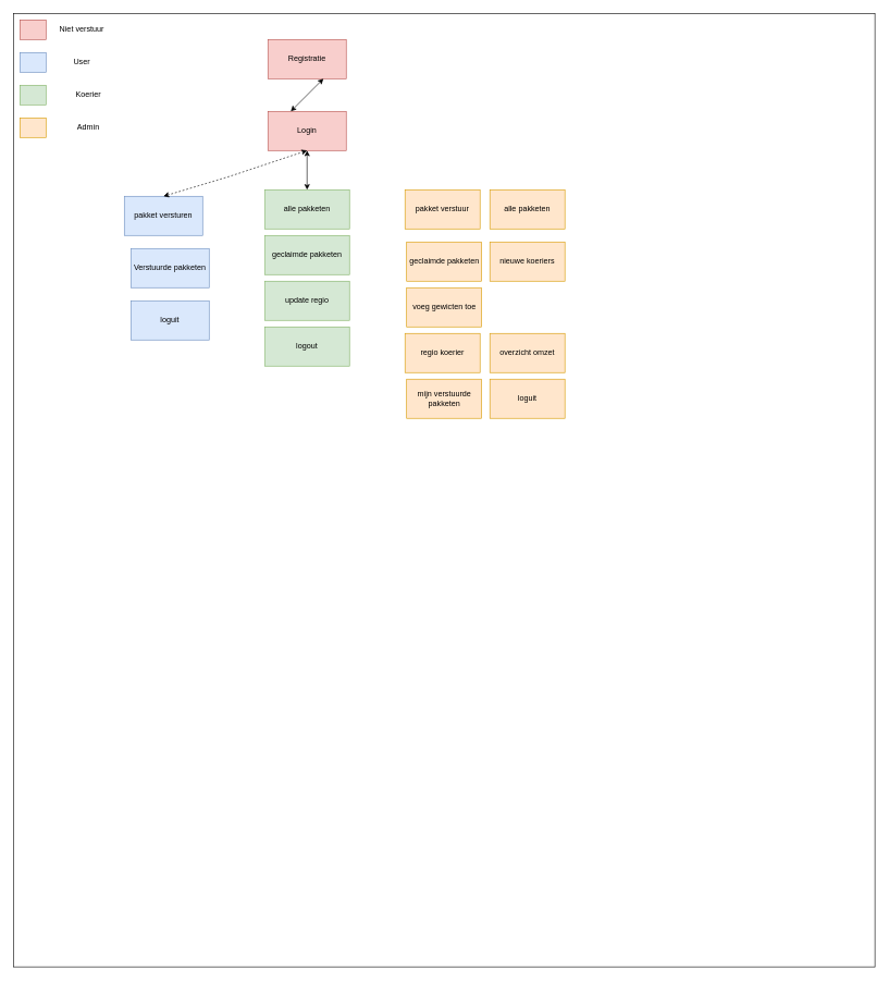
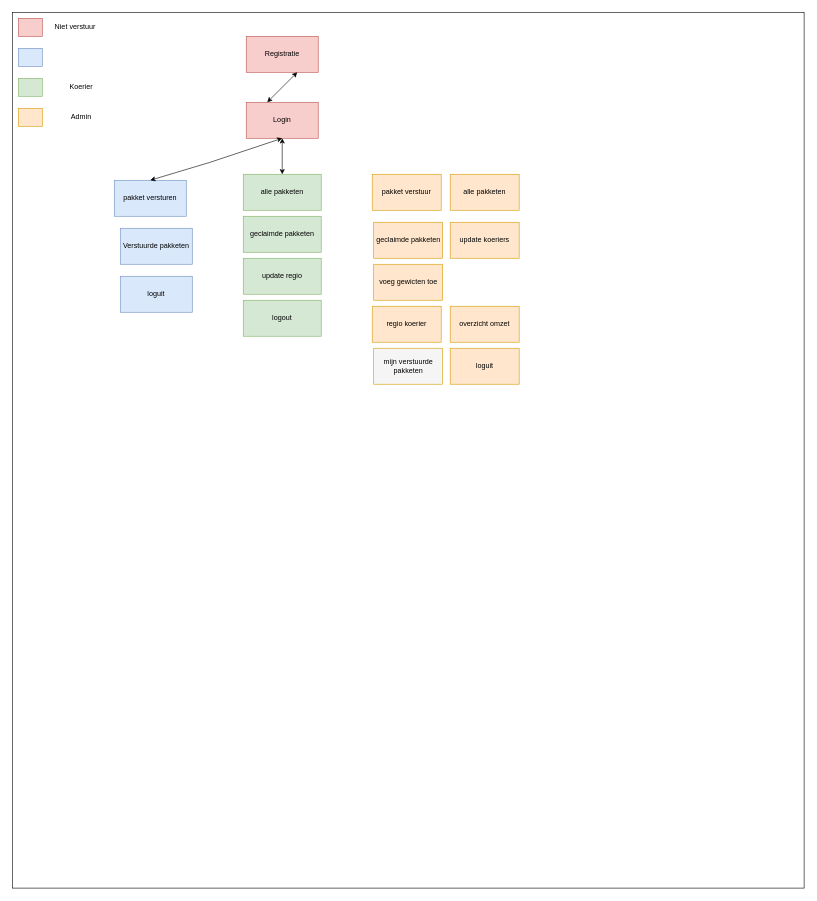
- <mxCell id="8" value="User" style="text;html=1;strokeColor=none;fillColor=none;align=center;verticalAlign=middle;whiteSpace=wrap;rounded=0;" vertex="1" parent="1"><mxGeometry x="80" y="80" width="90" height="30" as="geometry" /></mxCell>
- <mxCell id="17" value="" style="endArrow=classic;startArrow=classic;html=1;rounded=0;entryX=0.5;entryY=1;entryDx=0;entryDy=0;exitX=0.5;exitY=0;exitDx=0;exitDy=0;dashed=1;" edge="1" parent="1" source="14" target="12"><mxGeometry width="50" height="50" relative="1" as="geometry"><mxPoint x="630" y="280" as="sourcePoint" /><mxPoint x="680" y="230" as="targetPoint" /><Array as="points"><mxPoint x="350" y="270" /></Array></mxGeometry></mxCell>
+ <mxCell id="17" value="" style="endArrow=classic;startArrow=classic;html=1;rounded=0;entryX=0.5;entryY=1;entryDx=0;entryDy=0;exitX=0.5;exitY=0;exitDx=0;exitDy=0;" edge="1" parent="1" source="14" target="12"><mxGeometry width="50" height="50" relative="1" as="geometry"><mxPoint x="630" y="280" as="sourcePoint" /><mxPoint x="680" y="230" as="targetPoint" /><Array as="points"><mxPoint x="350" y="270" /></Array></mxGeometry></mxCell>
- <mxCell id="26" value="nieuwe koeriers" style="rounded=0;whiteSpace=wrap;html=1;fillColor=#ffe6cc;strokeColor=#d79b00;" vertex="1" parent="1"><mxGeometry x="750" y="370" width="115" height="60" as="geometry" /></mxCell>
+ <mxCell id="26" value="update koeriers" style="rounded=0;whiteSpace=wrap;html=1;fillColor=#ffe6cc;strokeColor=#d79b00;" vertex="1" parent="1"><mxGeometry x="750" y="370" width="115" height="60" as="geometry" /></mxCell>
- <mxCell id="30" value="mijn verstuurde pakketen" style="rounded=0;whiteSpace=wrap;html=1;fillColor=#ffe6cc;strokeColor=#d79b00;" vertex="1" parent="1"><mxGeometry x="622.5" y="580" width="115" height="60" as="geometry" /></mxCell>
+ <mxCell id="30" value="mijn verstuurde pakketen" style="rounded=0;whiteSpace=wrap;html=1;fillColor=#f5f5f5;strokeColor=#d79b00;" vertex="1" parent="1"><mxGeometry x="622.5" y="580" width="115" height="60" as="geometry" /></mxCell>
